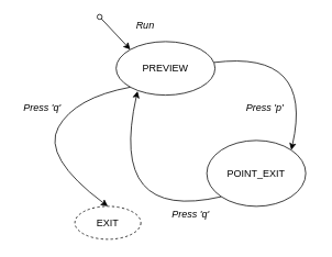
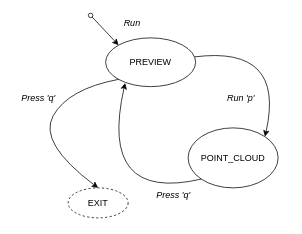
- <mxCell id="6" value="&lt;i&gt;Press 'p'&lt;br&gt;&lt;/i&gt;" style="text;html=1;align=center;verticalAlign=middle;resizable=0;points=[];;autosize=1;" parent="1" vertex="1"><mxGeometry x="290" y="120" width="60" height="20" as="geometry" /></mxCell>
+ <mxCell id="6" value="&lt;i&gt;Run 'p'&lt;br&gt;&lt;/i&gt;" style="text;html=1;align=center;verticalAlign=middle;resizable=0;points=[];;autosize=1;" parent="1" vertex="1"><mxGeometry x="290" y="120" width="60" height="20" as="geometry" /></mxCell>
- <mxCell id="3" value="POINT_EXIT" style="ellipse;whiteSpace=wrap;html=1;" parent="1" vertex="1"><mxGeometry x="250" y="170" width="120" height="80" as="geometry" /></mxCell>
+ <mxCell id="3" value="POINT_CLOUD" style="ellipse;whiteSpace=wrap;html=1;" parent="1" vertex="1"><mxGeometry x="250" y="170" width="120" height="80" as="geometry" /></mxCell>
